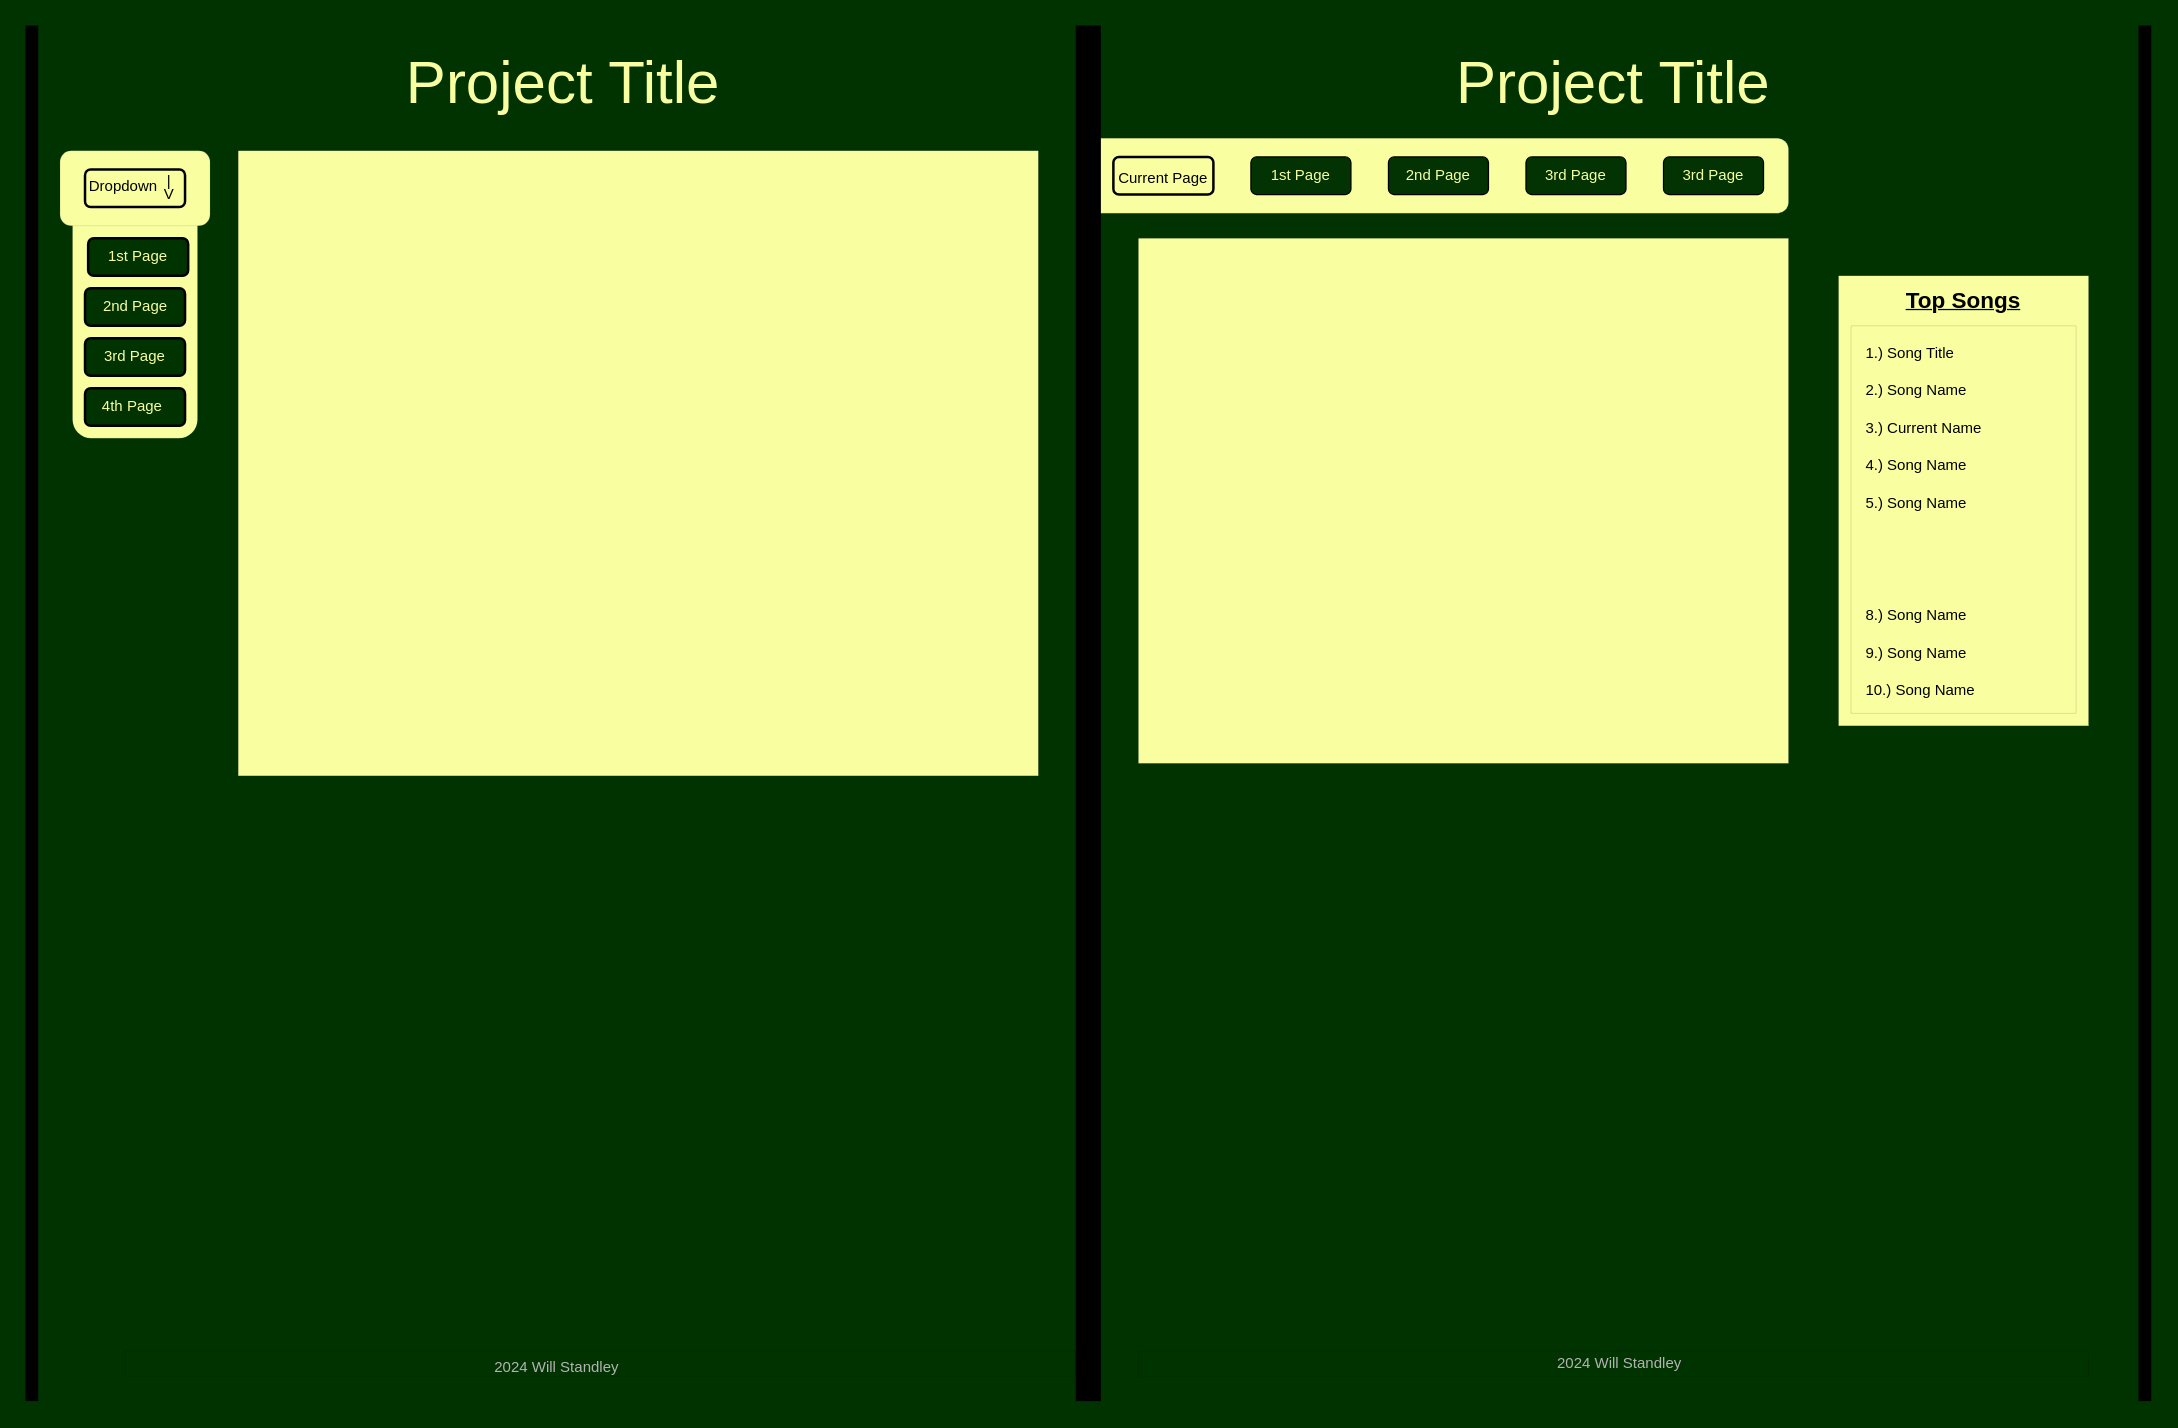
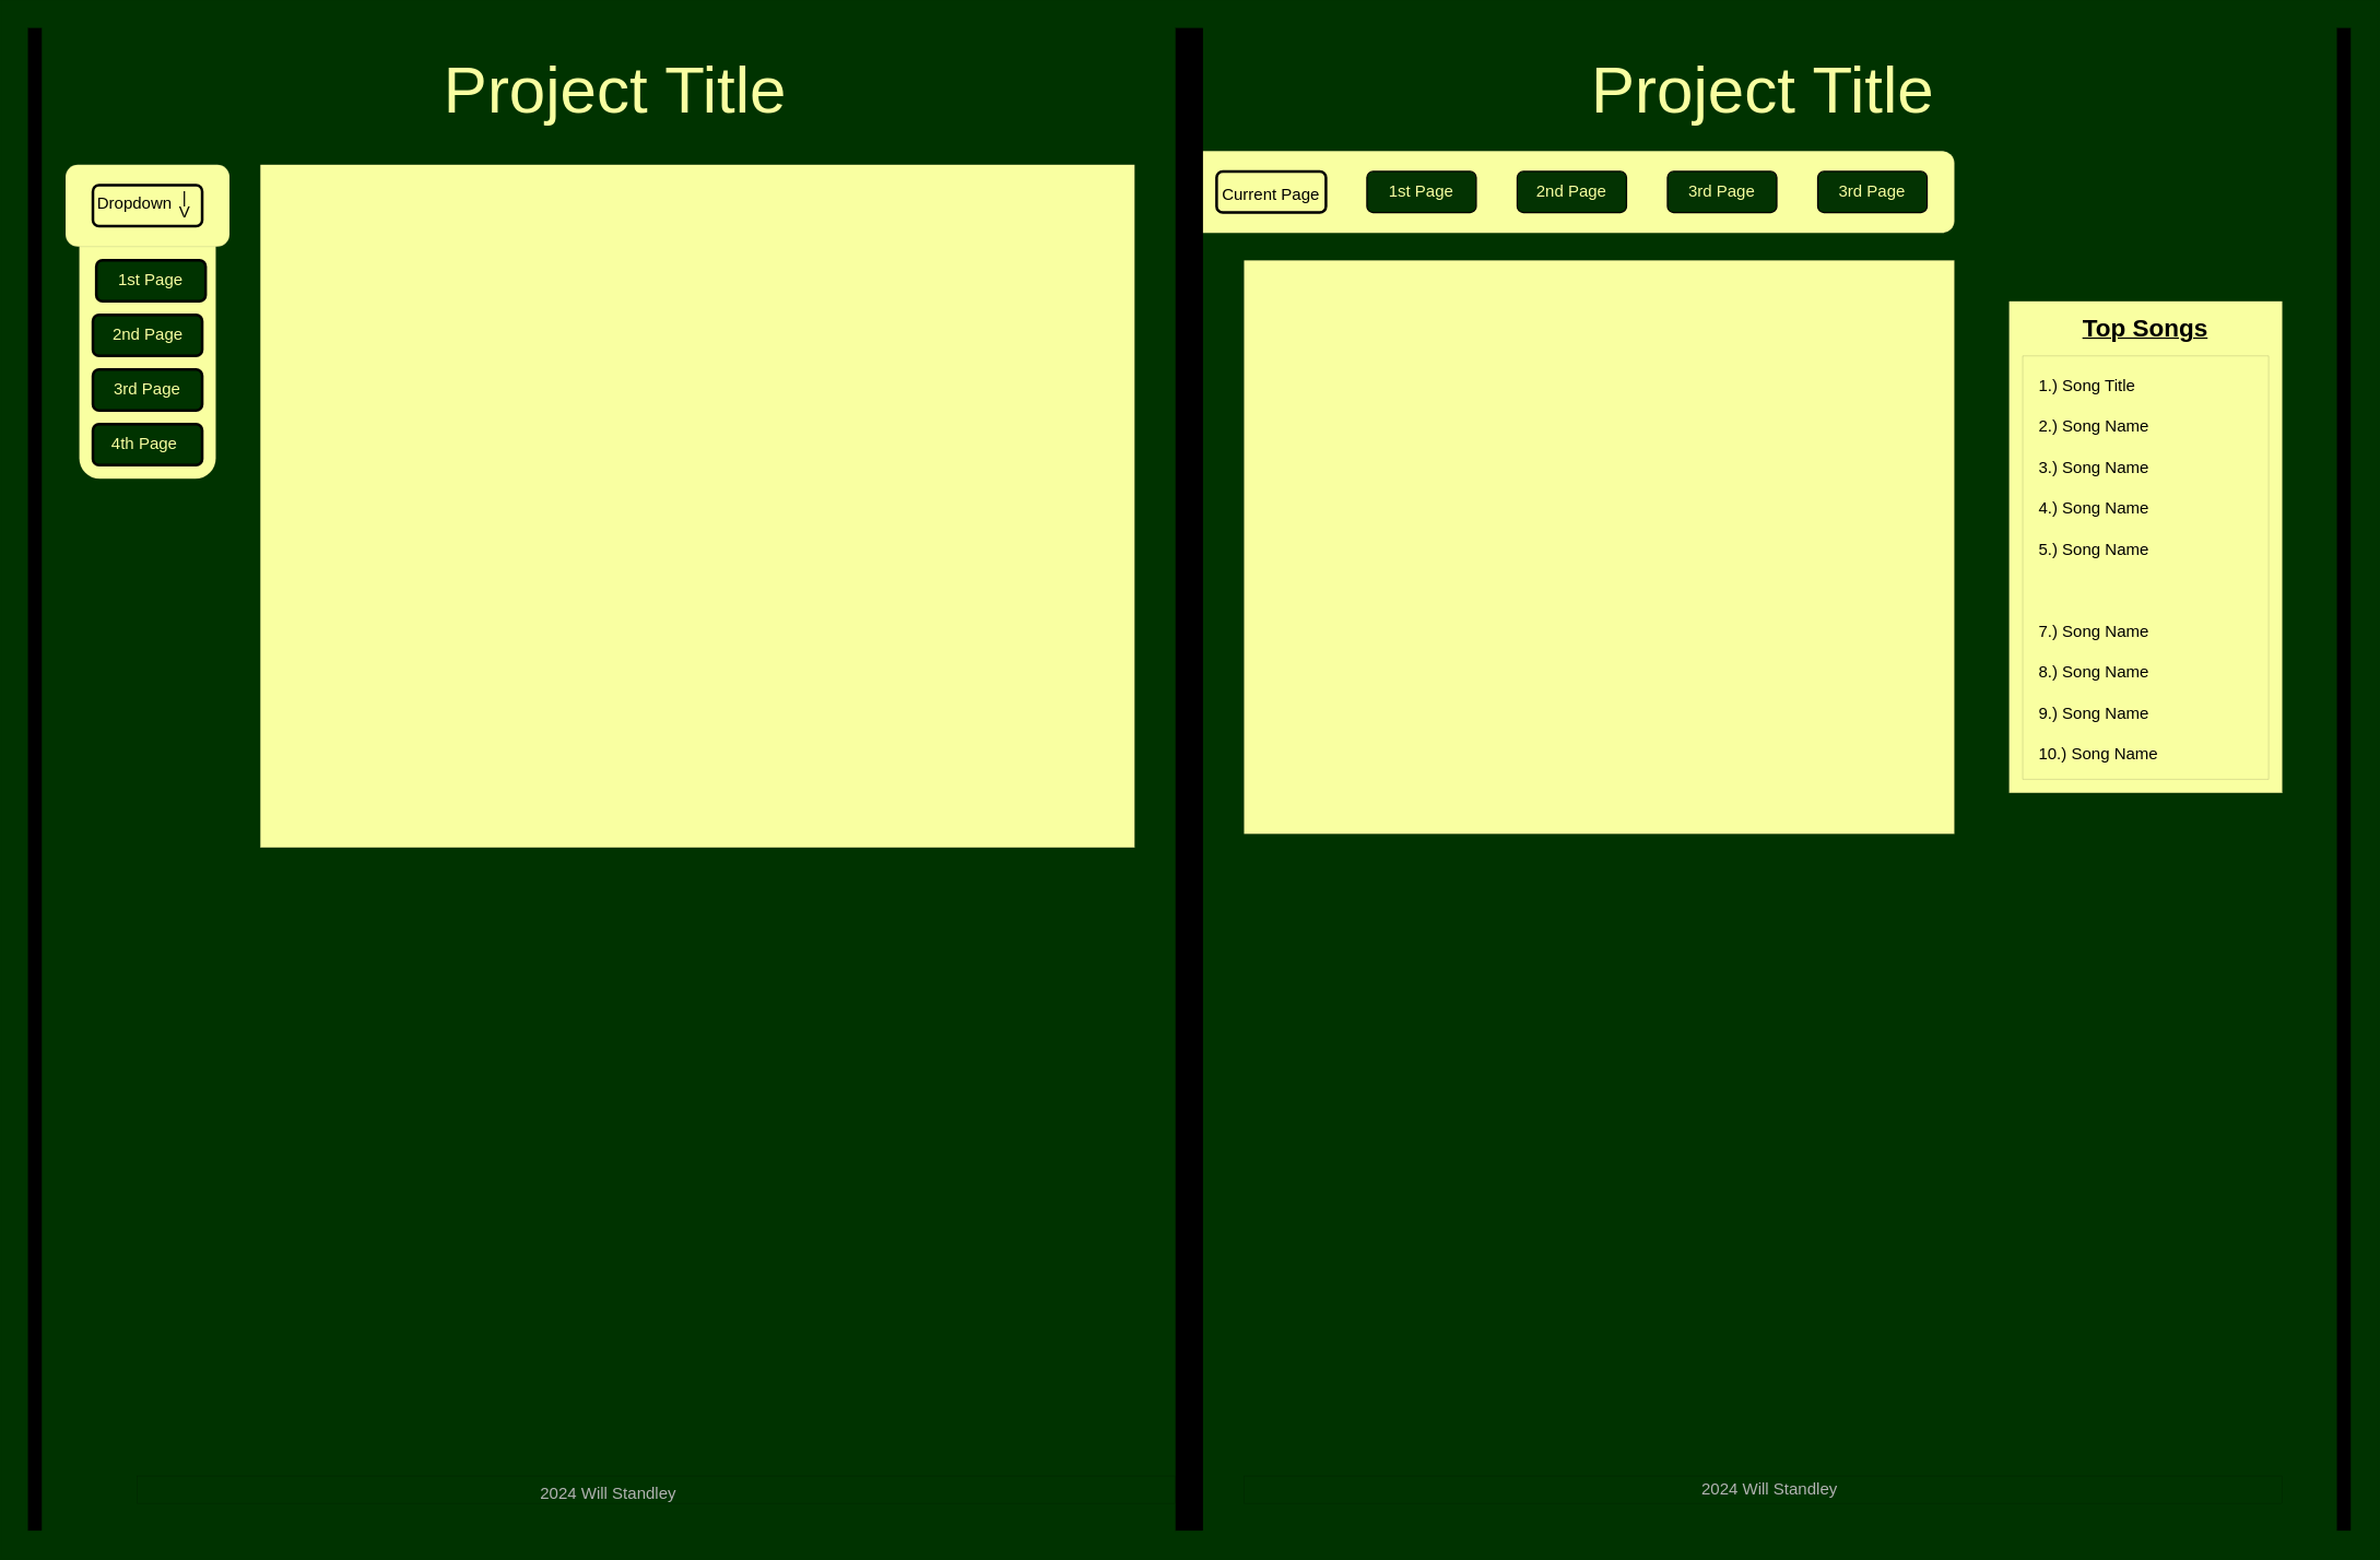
- <mxCell id="41" value="&lt;font style=&quot;font-size: 12px;&quot;&gt;3.) Current Name&lt;/font&gt;" style="text;html=1;strokeColor=none;fillColor=none;align=left;verticalAlign=middle;whiteSpace=wrap;rounded=0;shadow=0;glass=0;labelBackgroundColor=none;sketch=0;fillStyle=auto;strokeWidth=0;fontSize=15;fontColor=#000000;movable=0;resizable=0;rotatable=0;deletable=0;editable=0;connectable=0;" vertex="1" parent="39"><mxGeometry x="10" y="70" width="160" height="20" as="geometry" /></mxCell>
+ <mxCell id="41" value="&lt;font style=&quot;font-size: 12px;&quot;&gt;3.) Song Name&lt;/font&gt;" style="text;html=1;strokeColor=none;fillColor=none;align=left;verticalAlign=middle;whiteSpace=wrap;rounded=0;shadow=0;glass=0;labelBackgroundColor=none;sketch=0;fillStyle=auto;strokeWidth=0;fontSize=15;fontColor=#000000;movable=0;resizable=0;rotatable=0;deletable=0;editable=0;connectable=0;" vertex="1" parent="39"><mxGeometry x="10" y="70" width="160" height="20" as="geometry" /></mxCell>
+ <mxCell id="44" value="&lt;span style=&quot;font-size: 12px;&quot;&gt;7.) Song Name&lt;/span&gt;" style="text;html=1;strokeColor=none;fillColor=none;align=left;verticalAlign=middle;whiteSpace=wrap;rounded=0;shadow=0;glass=0;labelBackgroundColor=none;sketch=0;fillStyle=auto;strokeWidth=0;fontSize=15;fontColor=#000000;movable=0;resizable=0;rotatable=0;deletable=0;editable=0;connectable=0;" vertex="1" parent="39"><mxGeometry x="10" y="190" width="160" height="20" as="geometry" /></mxCell>
